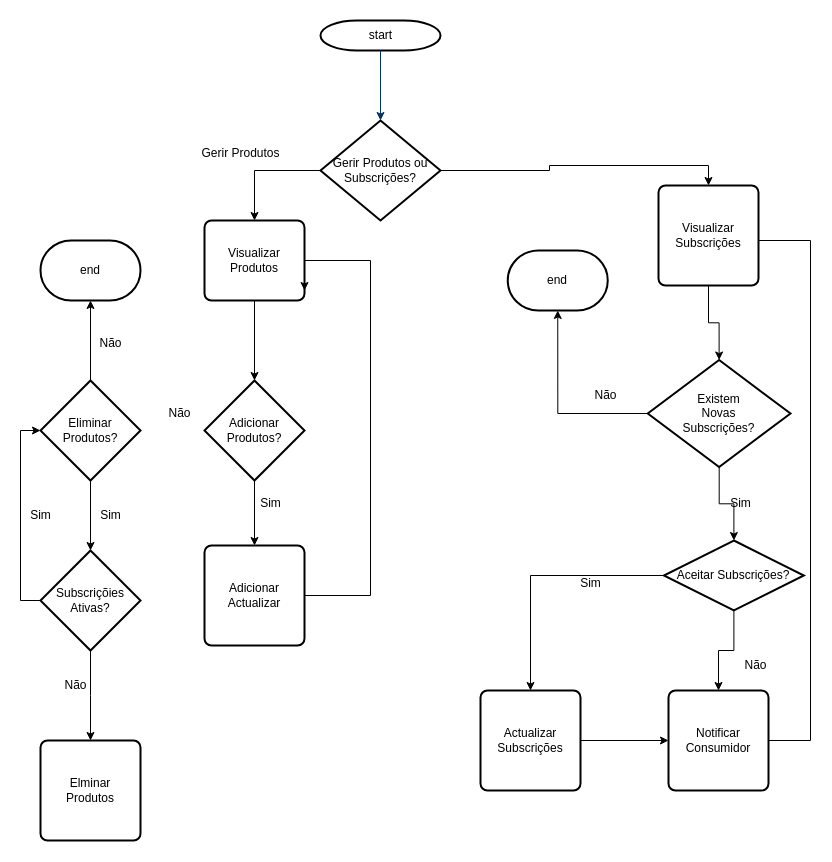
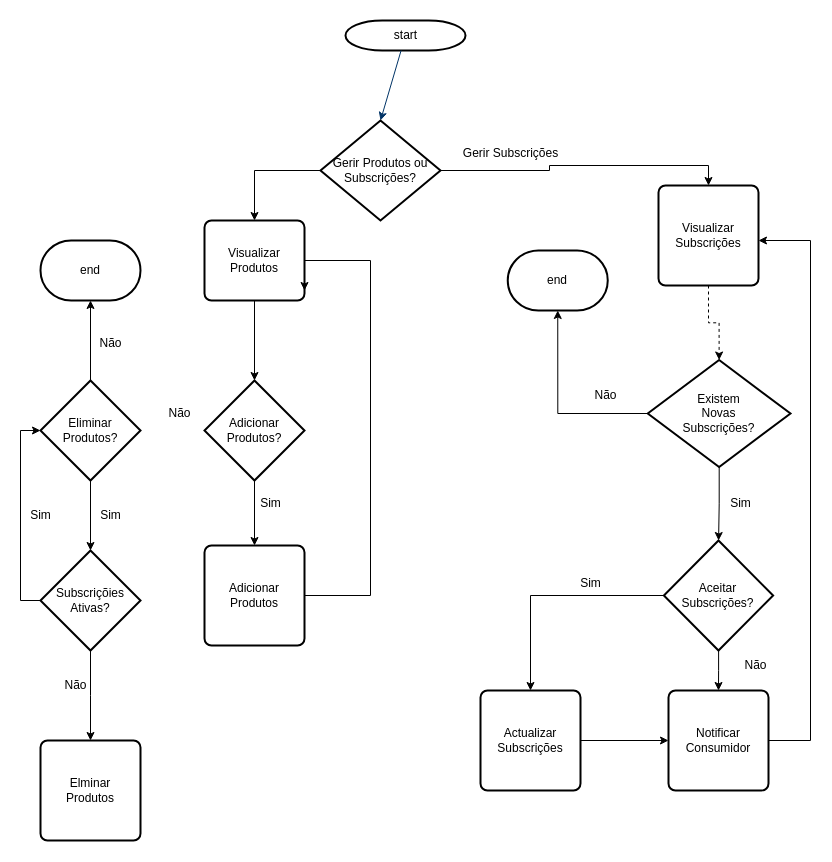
- <mxCell id="2" value="start" style="shape=mxgraph.flowchart.terminator;strokeWidth=2;gradientColor=none;gradientDirection=north;fontStyle=0;html=1;" parent="1" vertex="1"><mxGeometry x="320" y="20" width="120" height="30" as="geometry" /></mxCell>
+ <mxCell id="2" value="start" style="shape=mxgraph.flowchart.terminator;strokeWidth=2;gradientColor=none;gradientDirection=north;fontStyle=0;html=1;" parent="1" vertex="1"><mxGeometry x="345" y="20" width="120" height="30" as="geometry" /></mxCell>
- <mxCell id="16" value="Gerir Produtos" style="text;html=1;align=center;verticalAlign=middle;resizable=0;points=[];autosize=1;strokeColor=none;fillColor=none;" vertex="1" parent="1"><mxGeometry x="190" y="138" width="100" height="30" as="geometry" /></mxCell>
+ <mxCell id="29" value="Gerir Subscrições" style="text;html=1;align=center;verticalAlign=middle;resizable=0;points=[];autosize=1;strokeColor=none;fillColor=none;" vertex="1" parent="1"><mxGeometry x="450" y="138" width="120" height="30" as="geometry" /></mxCell>
- <mxCell id="39" style="edgeStyle=orthogonalEdgeStyle;rounded=0;orthogonalLoop=1;jettySize=auto;html=1;endArrow=none;" edge="1" parent="1" source="40" target="10"><mxGeometry relative="1" as="geometry"><Array as="points"><mxPoint x="810" y="740" /><mxPoint x="810" y="240" /></Array></mxGeometry></mxCell>
+ <mxCell id="39" style="edgeStyle=orthogonalEdgeStyle;rounded=0;orthogonalLoop=1;jettySize=auto;html=1;" edge="1" parent="1" source="40" target="10"><mxGeometry relative="1" as="geometry"><Array as="points"><mxPoint x="810" y="740" /><mxPoint x="810" y="240" /></Array></mxGeometry></mxCell>
- <mxCell id="32" style="edgeStyle=orthogonalEdgeStyle;rounded=0;orthogonalLoop=1;jettySize=auto;html=1;entryX=0.5;entryY=0;entryDx=0;entryDy=0;entryPerimeter=0;" edge="1" parent="1" source="10" target="31"><mxGeometry relative="1" as="geometry" /></mxCell>
+ <mxCell id="32" style="edgeStyle=orthogonalEdgeStyle;rounded=0;orthogonalLoop=1;jettySize=auto;html=1;entryX=0.5;entryY=0;entryDx=0;entryDy=0;entryPerimeter=0;dashed=1;" edge="1" parent="1" source="10" target="31"><mxGeometry relative="1" as="geometry" /></mxCell>
- <mxCell id="37" value="Aceitar Subscrições?" style="strokeWidth=2;html=1;shape=mxgraph.flowchart.decision;whiteSpace=wrap;" vertex="1" parent="1"><mxGeometry x="663.38" y="540" width="140" height="70" as="geometry" /></mxCell>
+ <mxCell id="37" value="Aceitar Subscrições?" style="strokeWidth=2;html=1;shape=mxgraph.flowchart.decision;whiteSpace=wrap;" vertex="1" parent="1"><mxGeometry x="663.38" y="540" width="109.25" height="110" as="geometry" /></mxCell>
- <mxCell id="14" value="Adicionar &lt;br&gt;Actualizar" style="rounded=1;whiteSpace=wrap;html=1;absoluteArcSize=1;arcSize=14;strokeWidth=2;" vertex="1" parent="1"><mxGeometry x="204" y="545" width="100" height="100" as="geometry" /></mxCell>
+ <mxCell id="14" value="Adicionar &lt;br&gt;Produtos" style="rounded=1;whiteSpace=wrap;html=1;absoluteArcSize=1;arcSize=14;strokeWidth=2;" vertex="1" parent="1"><mxGeometry x="204" y="545" width="100" height="100" as="geometry" /></mxCell>
